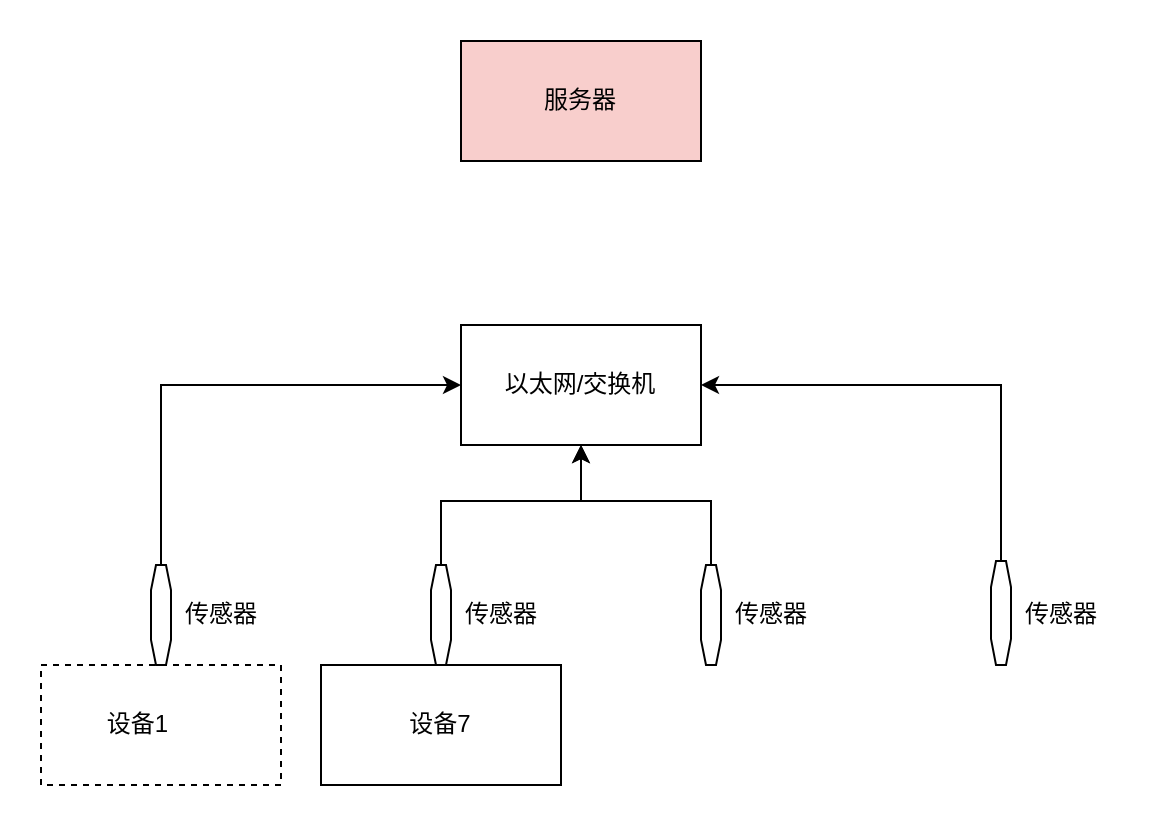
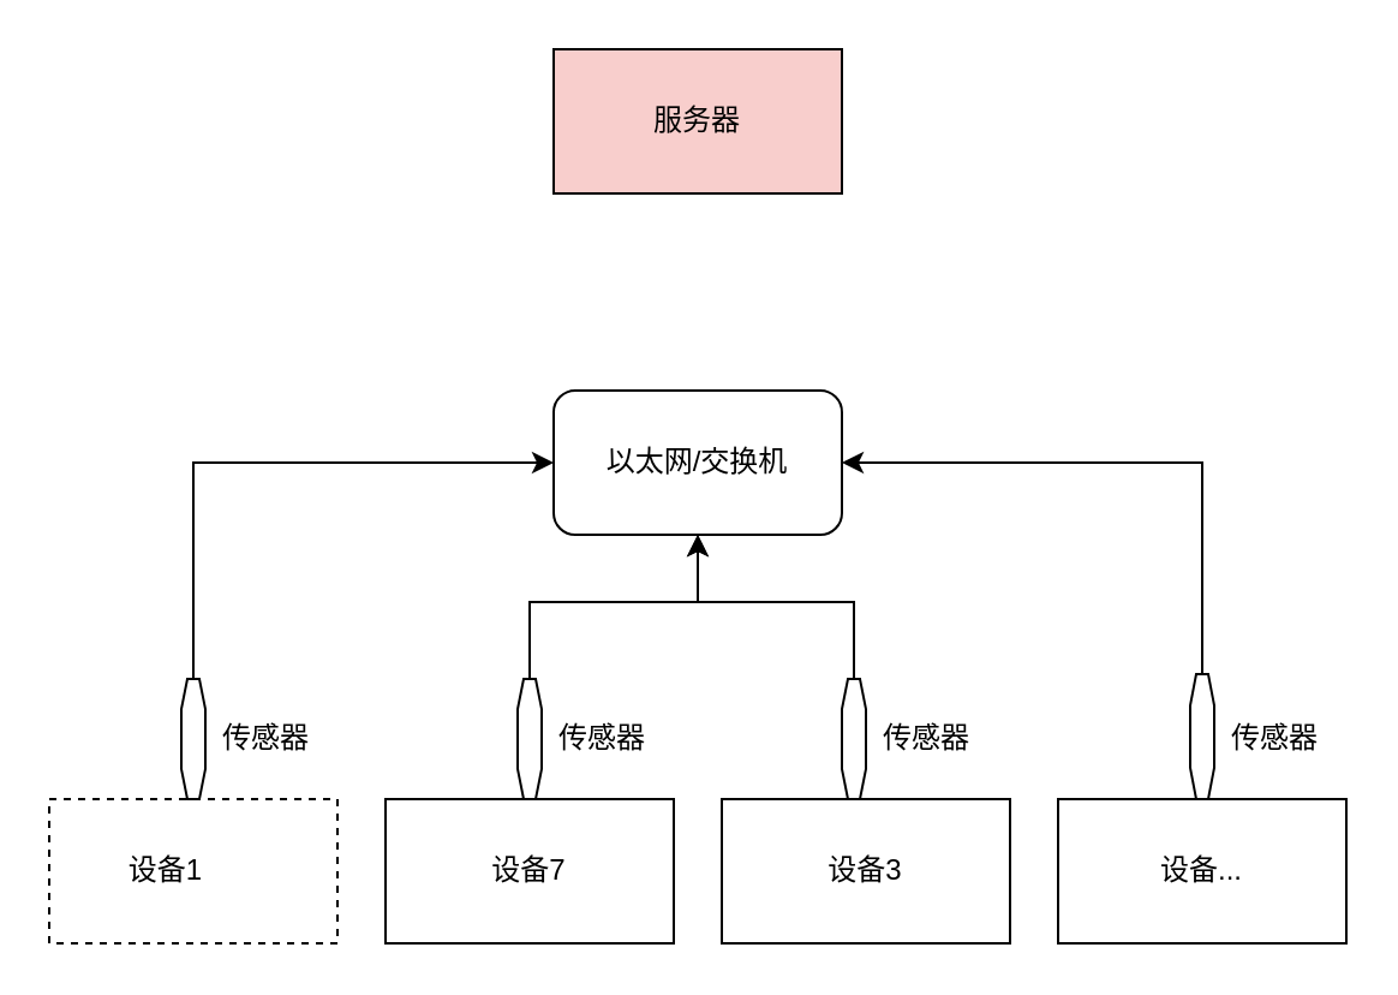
- <mxCell id="18" value="以太网/交换机" style="whiteSpace=wrap;html=1;" parent="1" vertex="1"><mxGeometry x="230" y="162" width="120" height="60" as="geometry" /></mxCell>
+ <mxCell id="18" value="以太网/交换机" style="whiteSpace=wrap;html=1;rounded=1;" parent="1" vertex="1"><mxGeometry x="230" y="162" width="120" height="60" as="geometry" /></mxCell>
+ <mxCell id="4" value="设备3" style="rounded=0;whiteSpace=wrap;html=1;" parent="1" vertex="1"><mxGeometry x="300" y="332" width="120" height="60" as="geometry" /></mxCell>
+ <mxCell id="5" value="设备..." style="rounded=0;whiteSpace=wrap;html=1;" parent="1" vertex="1"><mxGeometry x="440" y="332" width="120" height="60" as="geometry" /></mxCell>
